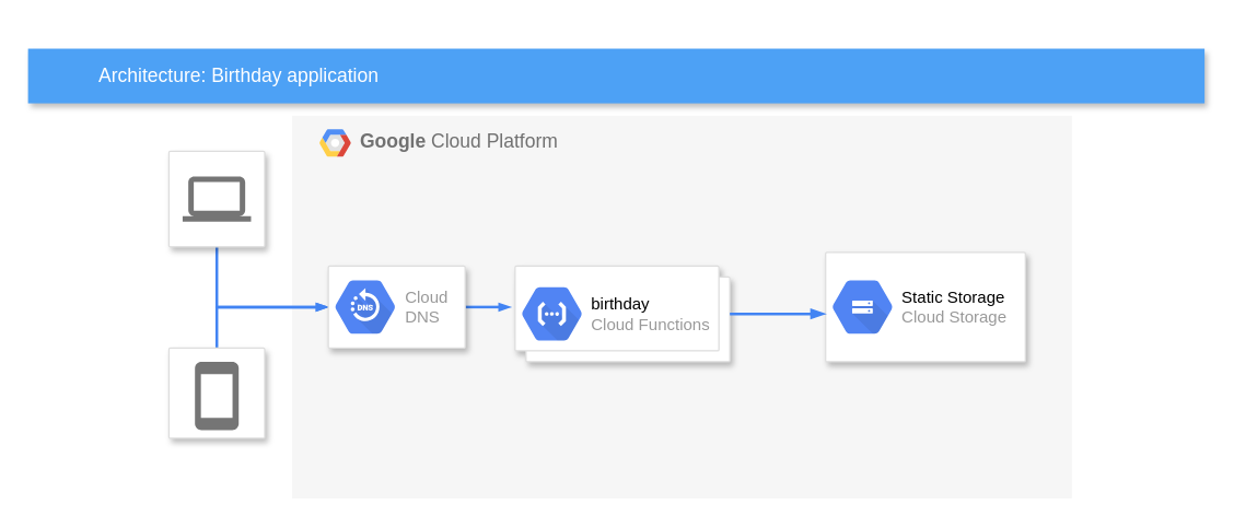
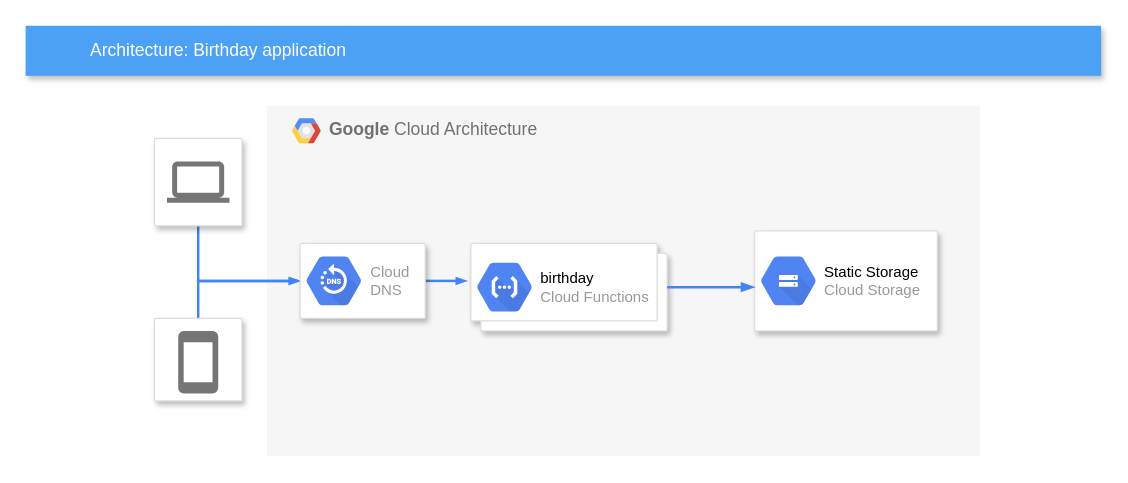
- <mxCell id="14" value="Architecture: Birthday application" style="fillColor=#4DA1F5;strokeColor=none;shadow=1;gradientColor=none;fontSize=14;align=left;spacingLeft=50;fontColor=#ffffff;html=1;" parent="1" vertex="1"><mxGeometry x="20" y="35" width="860" height="40" as="geometry" /></mxCell>
+ <mxCell id="14" value="Architecture: Birthday application" style="fillColor=#4DA1F5;strokeColor=none;shadow=1;gradientColor=none;fontSize=14;align=left;spacingLeft=50;fontColor=#ffffff;html=1;" parent="1" vertex="1"><mxGeometry x="20" y="20" width="860" height="40" as="geometry" /></mxCell>
- <mxCell id="2" value="&lt;b&gt;Google &lt;/b&gt;Cloud Platform" style="fillColor=#F6F6F6;strokeColor=none;shadow=0;gradientColor=none;fontSize=14;align=left;spacing=10;fontColor=#717171;9E9E9E;verticalAlign=top;spacingTop=-4;fontStyle=0;spacingLeft=40;html=1;" parent="1" vertex="1"><mxGeometry x="213" y="84" width="570" height="280" as="geometry" /></mxCell>
+ <mxCell id="2" value="&lt;b&gt;Google &lt;/b&gt;Cloud Architecture" style="fillColor=#F6F6F6;strokeColor=none;shadow=0;gradientColor=none;fontSize=14;align=left;spacing=10;fontColor=#717171;9E9E9E;verticalAlign=top;spacingTop=-4;fontStyle=0;spacingLeft=40;html=1;" parent="1" vertex="1"><mxGeometry x="213" y="84" width="570" height="280" as="geometry" /></mxCell>
